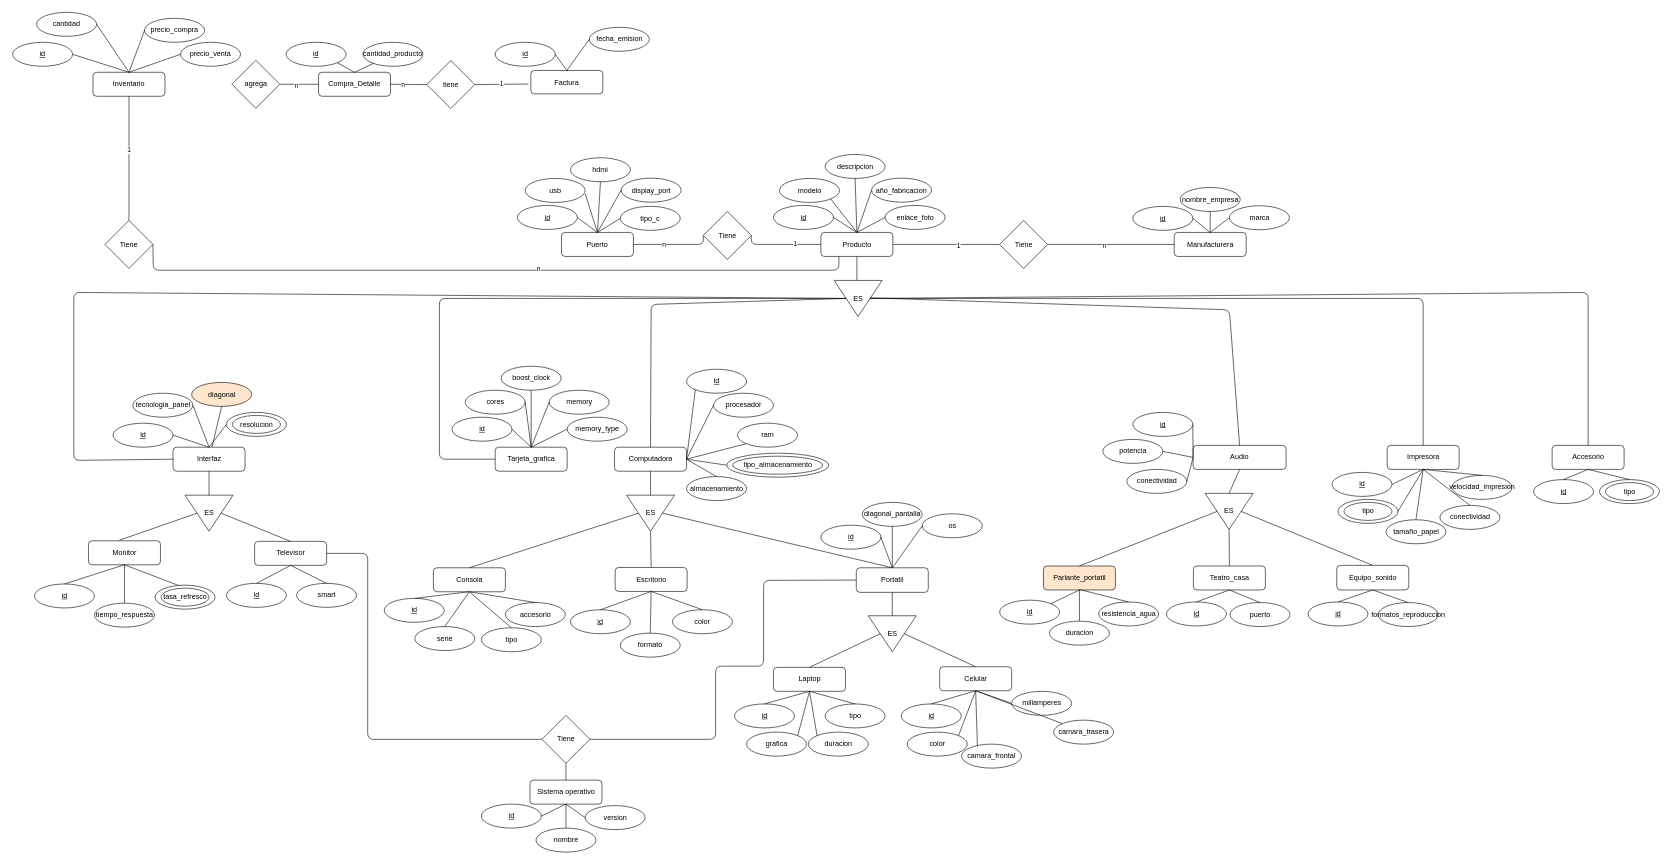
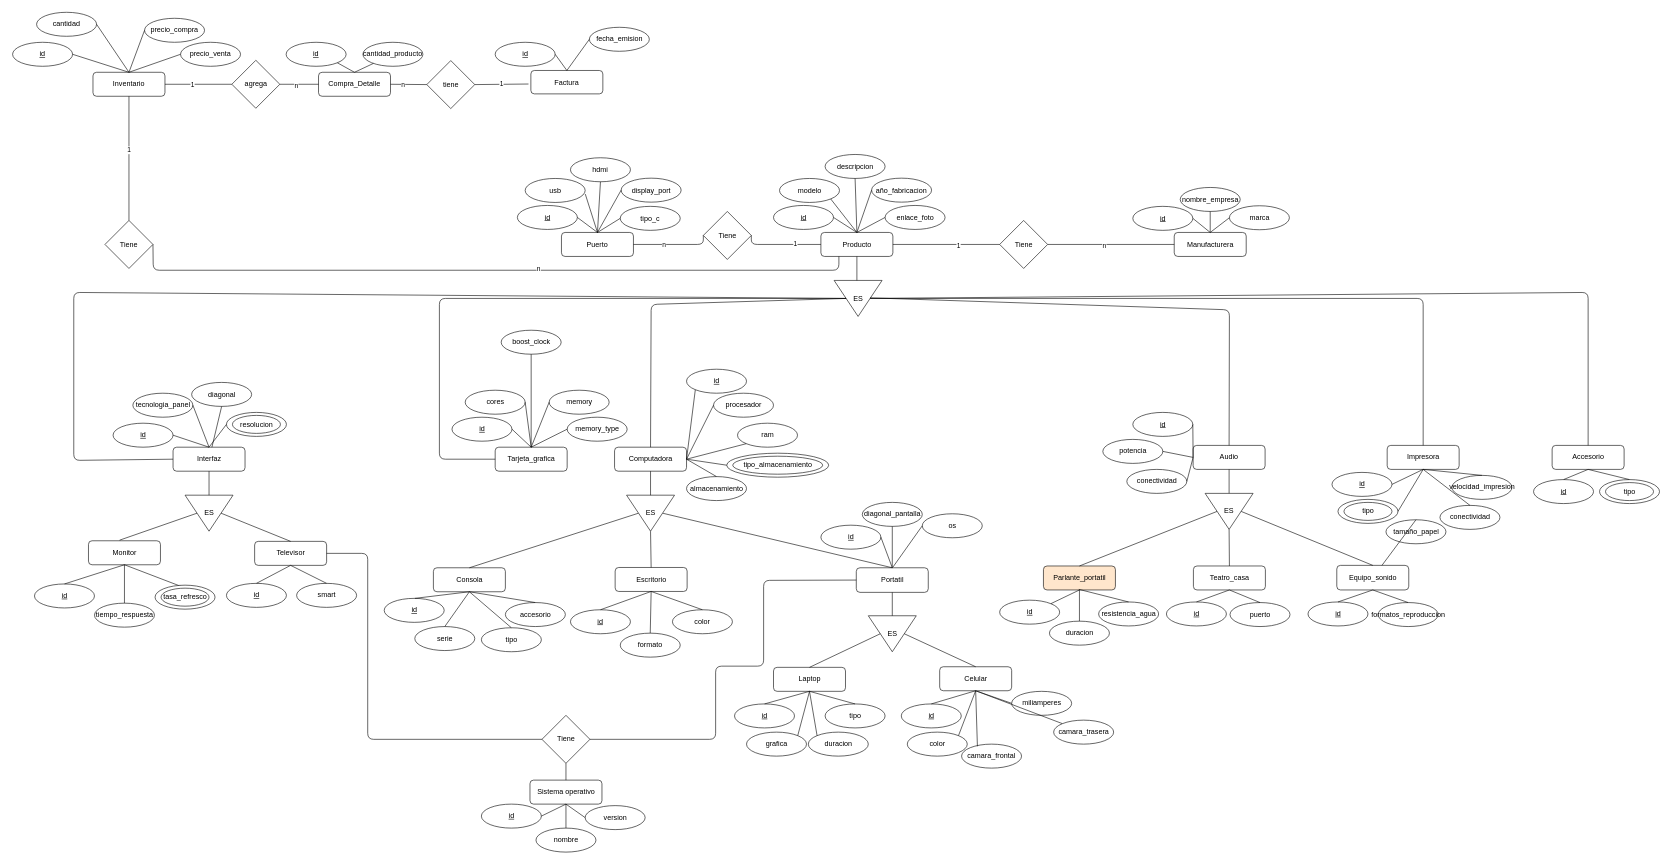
+ <mxCell id="185" value="" style="endArrow=none;html=1;exitX=1;exitY=0.5;exitDx=0;exitDy=0;entryX=0;entryY=0.5;entryDx=0;entryDy=0;" parent="1" source="175" target="184" edge="1"><mxGeometry width="50" height="50" relative="1" as="geometry"><mxPoint x="580" y="90" as="sourcePoint" /><mxPoint x="630" y="40" as="targetPoint" /></mxGeometry></mxCell>
+ <mxCell id="186" value="1" style="edgeLabel;html=1;align=center;verticalAlign=middle;resizable=0;points=[];" parent="185" vertex="1" connectable="0"><mxGeometry x="-0.199" relative="1" as="geometry"><mxPoint as="offset" /></mxGeometry></mxCell>
- <mxCell id="154" value="boost_clock" style="ellipse;whiteSpace=wrap;html=1;align=center;newEdgeStyle={&quot;edgeStyle&quot;:&quot;entityRelationEdgeStyle&quot;,&quot;startArrow&quot;:&quot;none&quot;,&quot;endArrow&quot;:&quot;none&quot;,&quot;segment&quot;:10,&quot;curved&quot;:1};treeFolding=1;treeMoving=1;" parent="1" vertex="1"><mxGeometry x="834.5" y="610" width="100" height="40" as="geometry" /></mxCell>
+ <mxCell id="154" value="boost_clock" style="ellipse;whiteSpace=wrap;html=1;align=center;newEdgeStyle={&quot;edgeStyle&quot;:&quot;entityRelationEdgeStyle&quot;,&quot;startArrow&quot;:&quot;none&quot;,&quot;endArrow&quot;:&quot;none&quot;,&quot;segment&quot;:10,&quot;curved&quot;:1};treeFolding=1;treeMoving=1;" parent="1" vertex="1"><mxGeometry x="834.5" y="550" width="100" height="40" as="geometry" /></mxCell>
- <mxCell id="126" value="diagonal" style="ellipse;whiteSpace=wrap;html=1;align=center;newEdgeStyle={&quot;edgeStyle&quot;:&quot;entityRelationEdgeStyle&quot;,&quot;startArrow&quot;:&quot;none&quot;,&quot;endArrow&quot;:&quot;none&quot;,&quot;segment&quot;:10,&quot;curved&quot;:1};treeFolding=1;treeMoving=1;fillColor=#ffe6cc;" parent="1" vertex="1"><mxGeometry x="318.5" y="637" width="100" height="40" as="geometry" /></mxCell>
+ <mxCell id="126" value="diagonal" style="ellipse;whiteSpace=wrap;html=1;align=center;newEdgeStyle={&quot;edgeStyle&quot;:&quot;entityRelationEdgeStyle&quot;,&quot;startArrow&quot;:&quot;none&quot;,&quot;endArrow&quot;:&quot;none&quot;,&quot;segment&quot;:10,&quot;curved&quot;:1};treeFolding=1;treeMoving=1;" parent="1" vertex="1"><mxGeometry x="318.5" y="637" width="100" height="40" as="geometry" /></mxCell>
- <mxCell id="12" value="Audio" style="rounded=1;whiteSpace=wrap;html=1;fontSize=12;glass=0;strokeWidth=1;shadow=0;" parent="1" vertex="1"><mxGeometry x="1988" y="742" width="155" height="40" as="geometry" /></mxCell>
+ <mxCell id="12" value="Audio" style="rounded=1;whiteSpace=wrap;html=1;fontSize=12;glass=0;strokeWidth=1;shadow=0;" parent="1" vertex="1"><mxGeometry x="1988" y="742" width="120" height="40" as="geometry" /></mxCell>
- <mxCell id="52" value="" style="endArrow=none;html=1;entryX=0.5;entryY=1;entryDx=0;entryDy=0;exitX=0.5;exitY=0;exitDx=0;exitDy=0;" parent="1" source="47" target="13" edge="1"><mxGeometry width="50" height="50" relative="1" as="geometry"><mxPoint x="2389.5" y="882" as="sourcePoint" /><mxPoint x="2439.5" y="832" as="targetPoint" /></mxGeometry></mxCell>
+ <mxCell id="52" value="" style="endArrow=none;html=1;exitX=0.5;exitY=0;exitDx=0;exitDy=0;" parent="1" source="47" target="30" edge="1"><mxGeometry width="50" height="50" relative="1" as="geometry"><mxPoint x="2389.5" y="882" as="sourcePoint" /><mxPoint x="2439.5" y="832" as="targetPoint" /></mxGeometry></mxCell>
